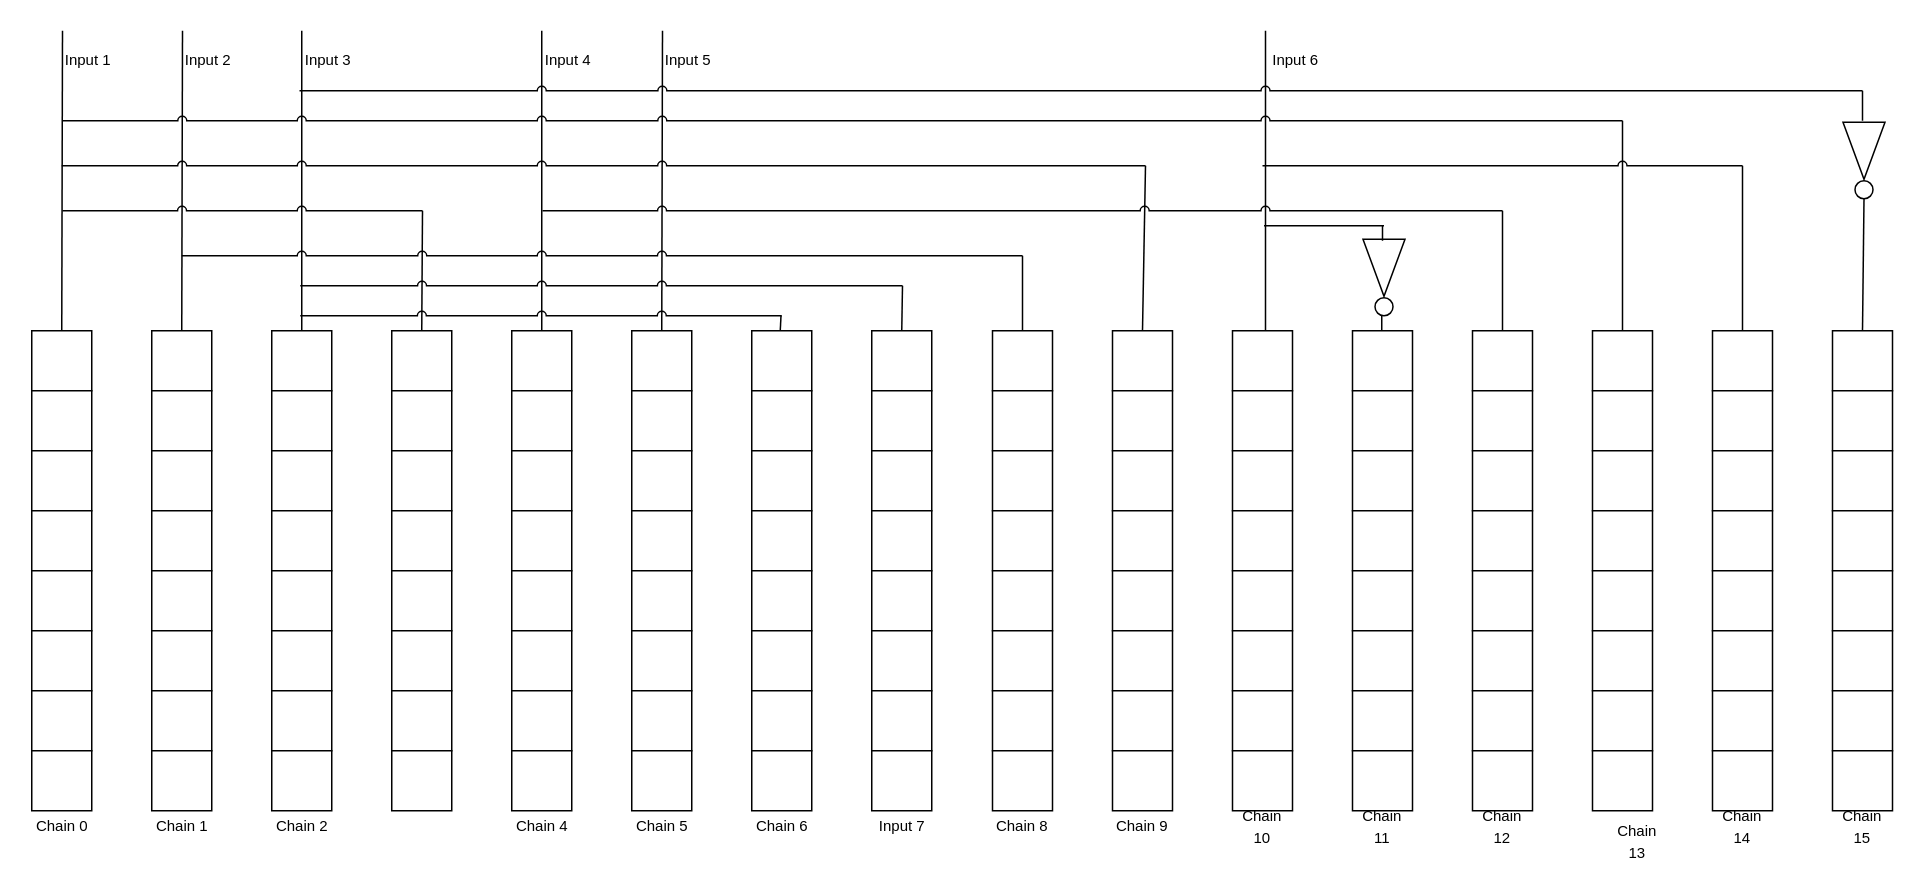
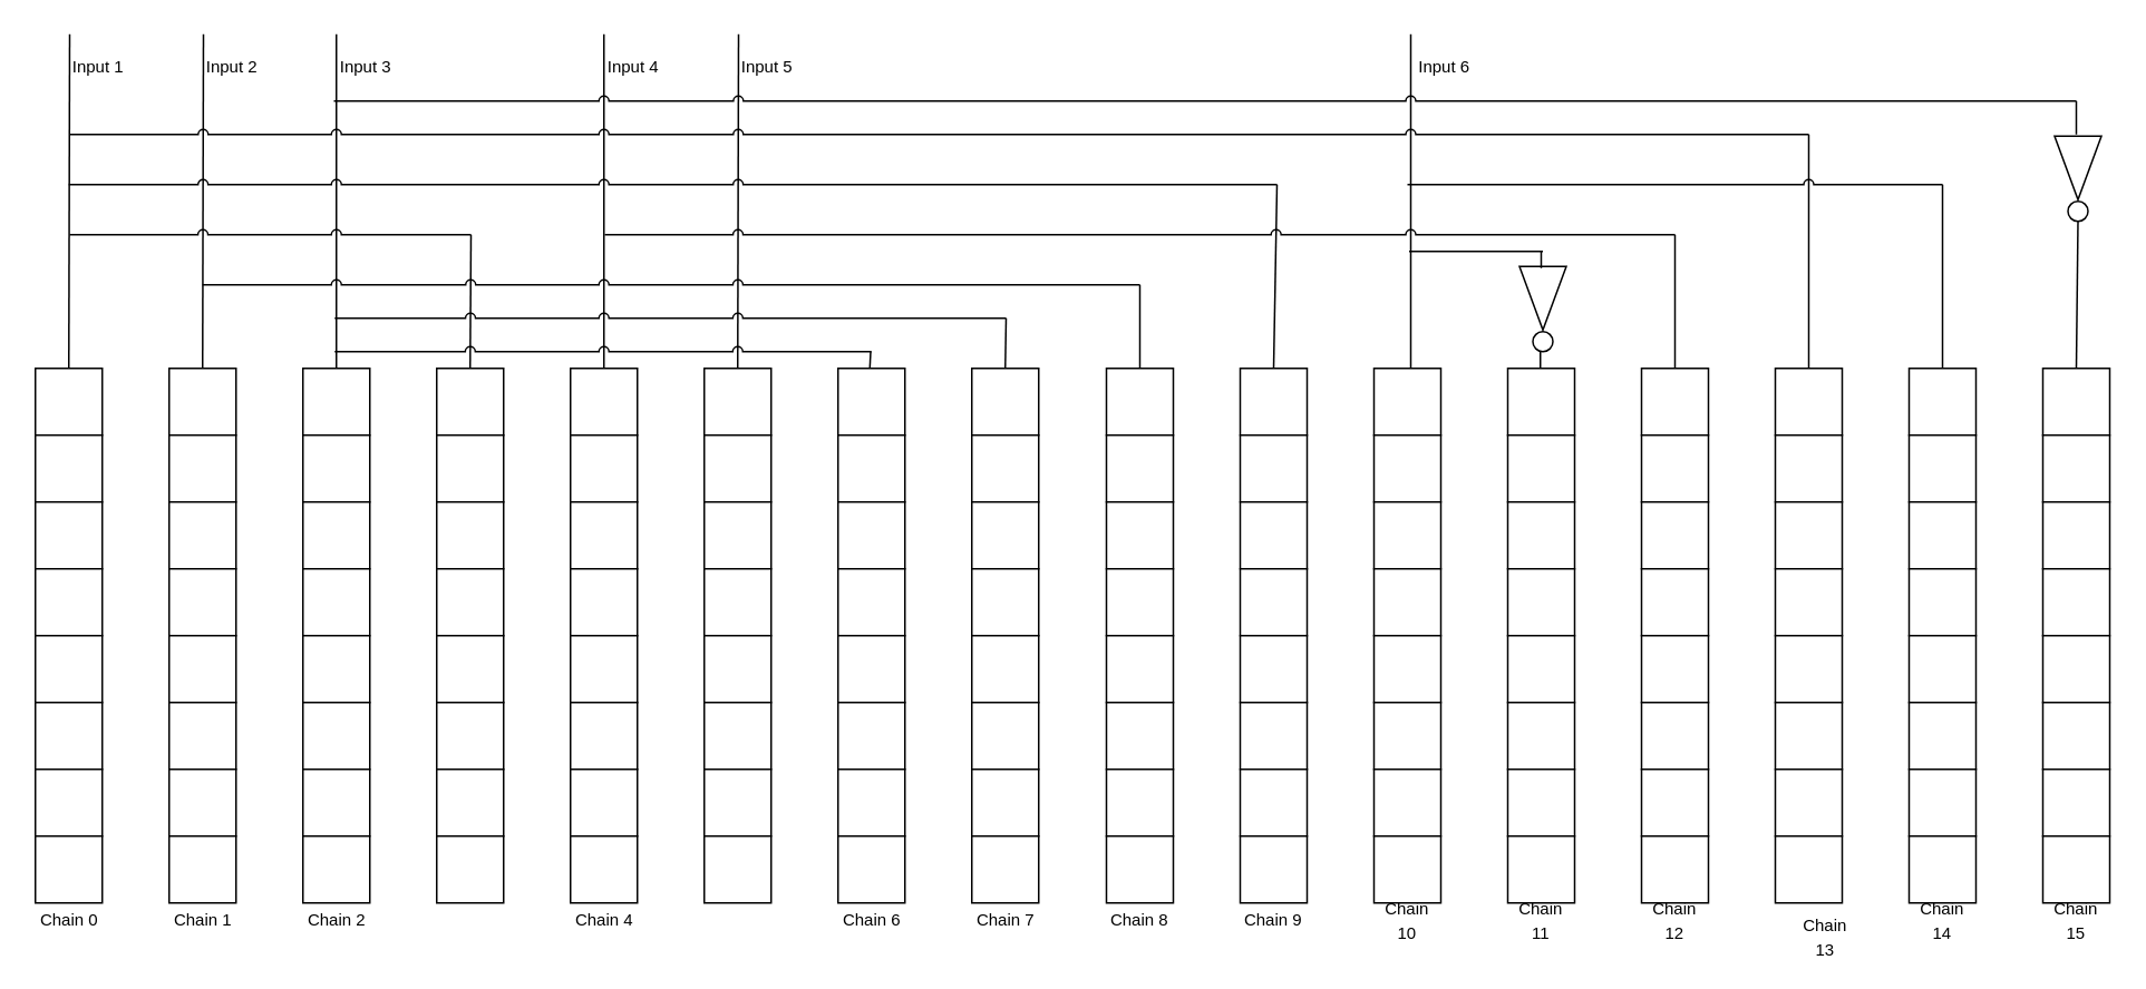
- <mxCell id="146" value="&lt;font style=&quot;font-size: 10px&quot;&gt;Chain 5&lt;/font&gt;" style="text;html=1;strokeColor=none;fillColor=none;align=center;verticalAlign=middle;whiteSpace=wrap;rounded=0;" vertex="1" parent="1"><mxGeometry x="420.5" y="540" width="40" height="20" as="geometry" /></mxCell>
- <mxCell id="148" value="&lt;font style=&quot;font-size: 10px&quot;&gt;Input 7&lt;/font&gt;" style="text;html=1;strokeColor=none;fillColor=none;align=center;verticalAlign=middle;whiteSpace=wrap;rounded=0;" vertex="1" parent="1"><mxGeometry x="580.5" y="540" width="40" height="20" as="geometry" /></mxCell>
+ <mxCell id="148" value="&lt;font style=&quot;font-size: 10px&quot;&gt;Chain 7&lt;/font&gt;" style="text;html=1;strokeColor=none;fillColor=none;align=center;verticalAlign=middle;whiteSpace=wrap;rounded=0;" vertex="1" parent="1"><mxGeometry x="580.5" y="540" width="40" height="20" as="geometry" /></mxCell>
